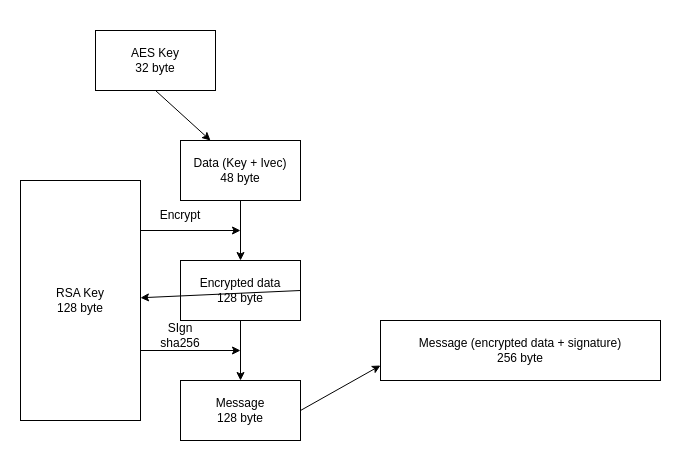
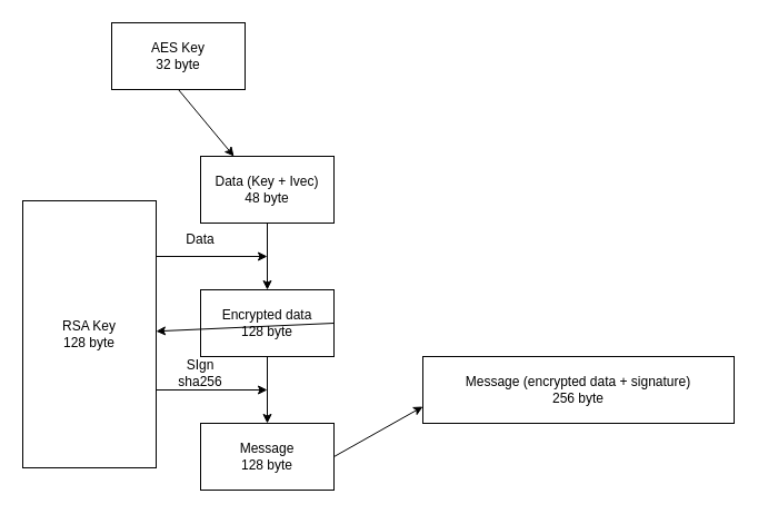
- <mxCell id="2" value="AES Key&lt;br&gt;32 byte" style="rounded=0;whiteSpace=wrap;html=1;" vertex="1" parent="1"><mxGeometry x="95" y="30" width="120" height="60" as="geometry" /></mxCell>
+ <mxCell id="2" value="AES Key&lt;br&gt;32 byte" style="rounded=0;whiteSpace=wrap;html=1;" vertex="1" parent="1"><mxGeometry x="100" y="20" width="120" height="60" as="geometry" /></mxCell>
- <mxCell id="7" value="Encrypt" style="text;html=1;strokeColor=none;fillColor=none;align=center;verticalAlign=middle;whiteSpace=wrap;rounded=0;" vertex="1" parent="1"><mxGeometry x="150" y="200" width="60" height="30" as="geometry" /></mxCell>
+ <mxCell id="7" value="Data" style="text;html=1;strokeColor=none;fillColor=none;align=center;verticalAlign=middle;whiteSpace=wrap;rounded=0;" vertex="1" parent="1"><mxGeometry x="150" y="200" width="60" height="30" as="geometry" /></mxCell>
